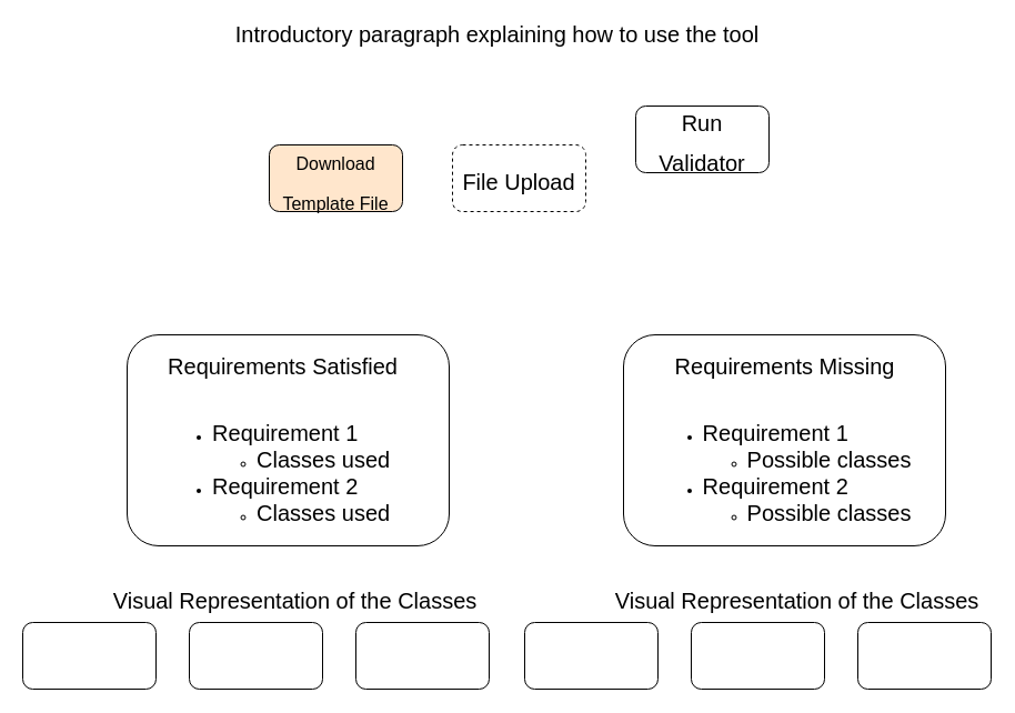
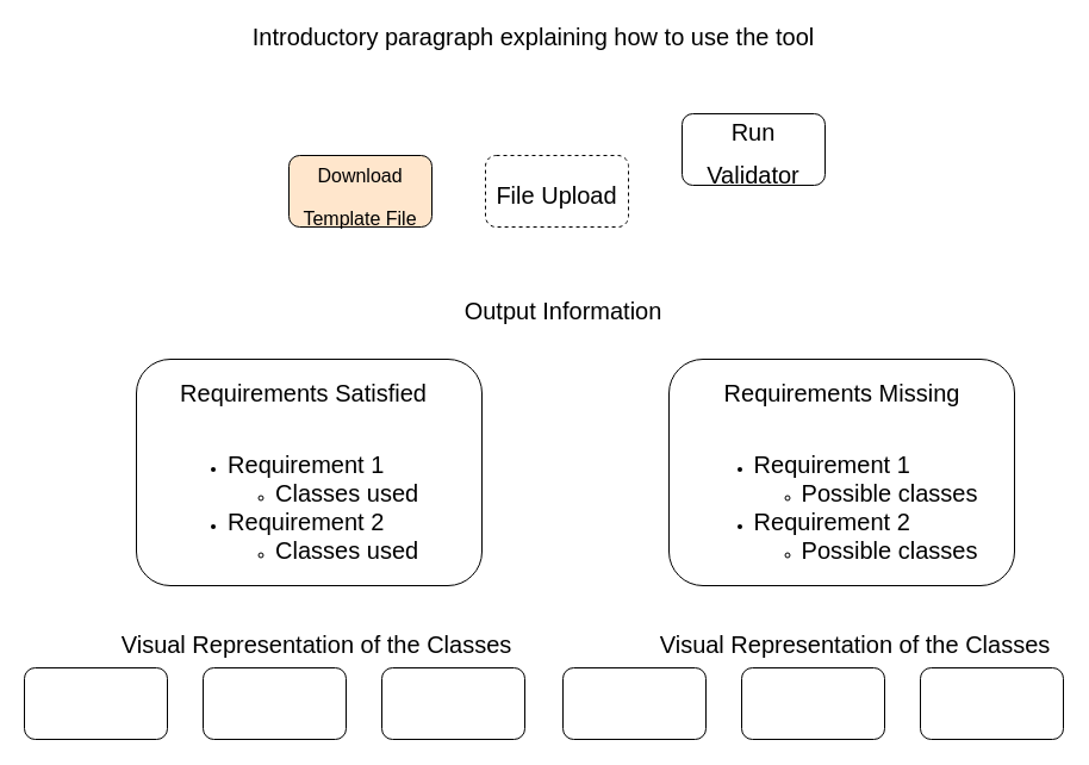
+ <mxCell id="6" value="&lt;font style=&quot;font-size: 20px&quot;&gt;Output Information&lt;/font&gt;" style="text;html=1;resizable=0;autosize=1;align=center;verticalAlign=middle;points=[];fillColor=none;strokeColor=none;rounded=0;" parent="1" vertex="1"><mxGeometry x="382" y="250" width="180" height="20" as="geometry" /></mxCell>
